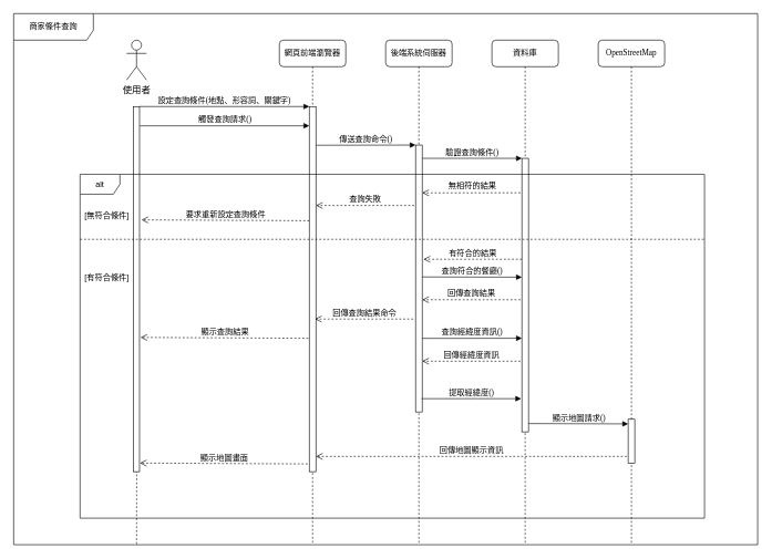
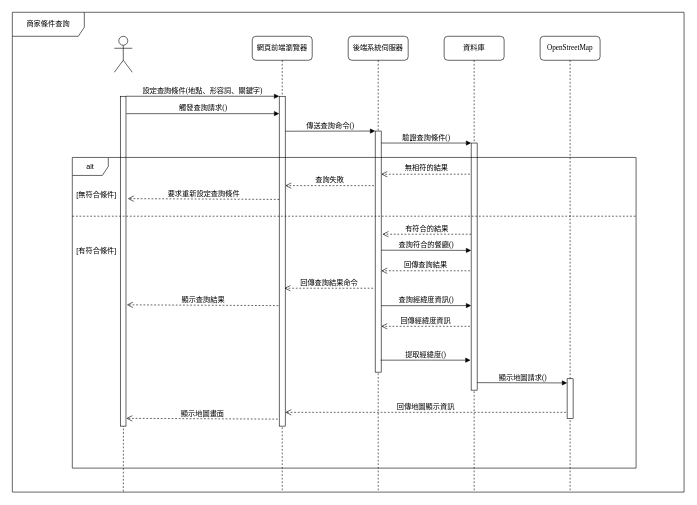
- <mxCell id="33" value="&lt;font style=&quot;font-size: 14px;&quot;&gt;使用者&lt;/font&gt;" style="text;html=1;align=center;verticalAlign=middle;resizable=0;points=[];autosize=1;strokeColor=none;fillColor=none;" vertex="1" parent="1"><mxGeometry x="170" y="120" width="70" height="30" as="geometry" /></mxCell>
